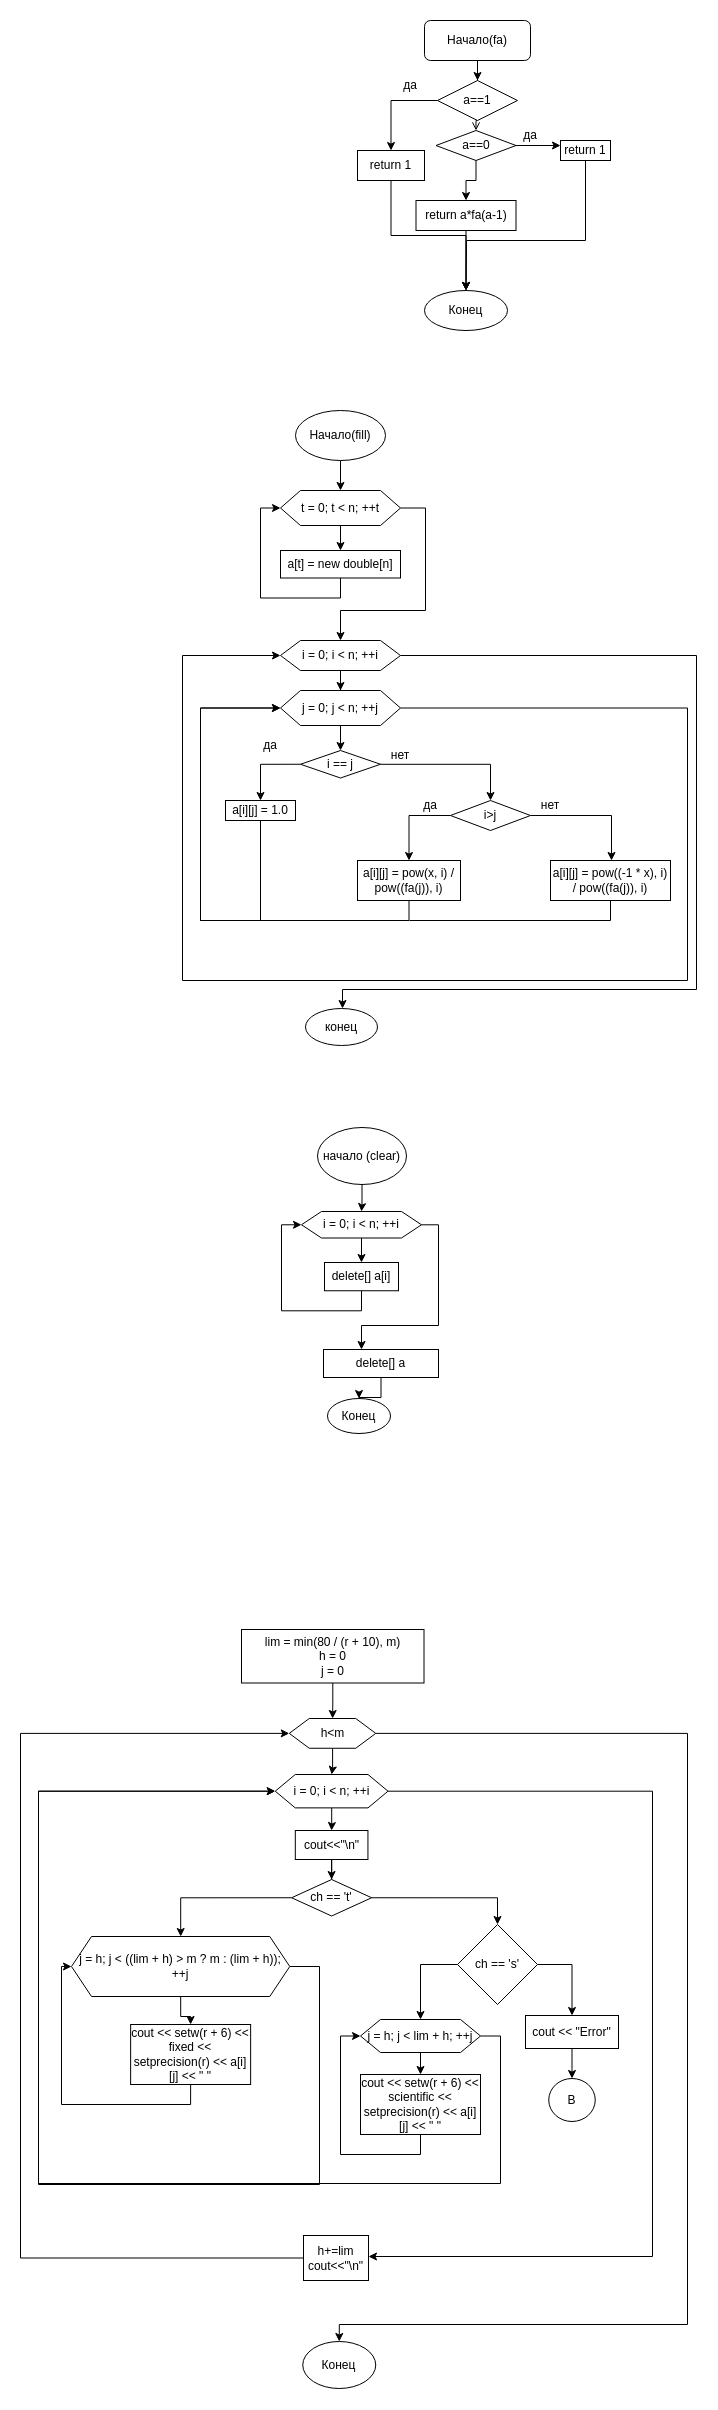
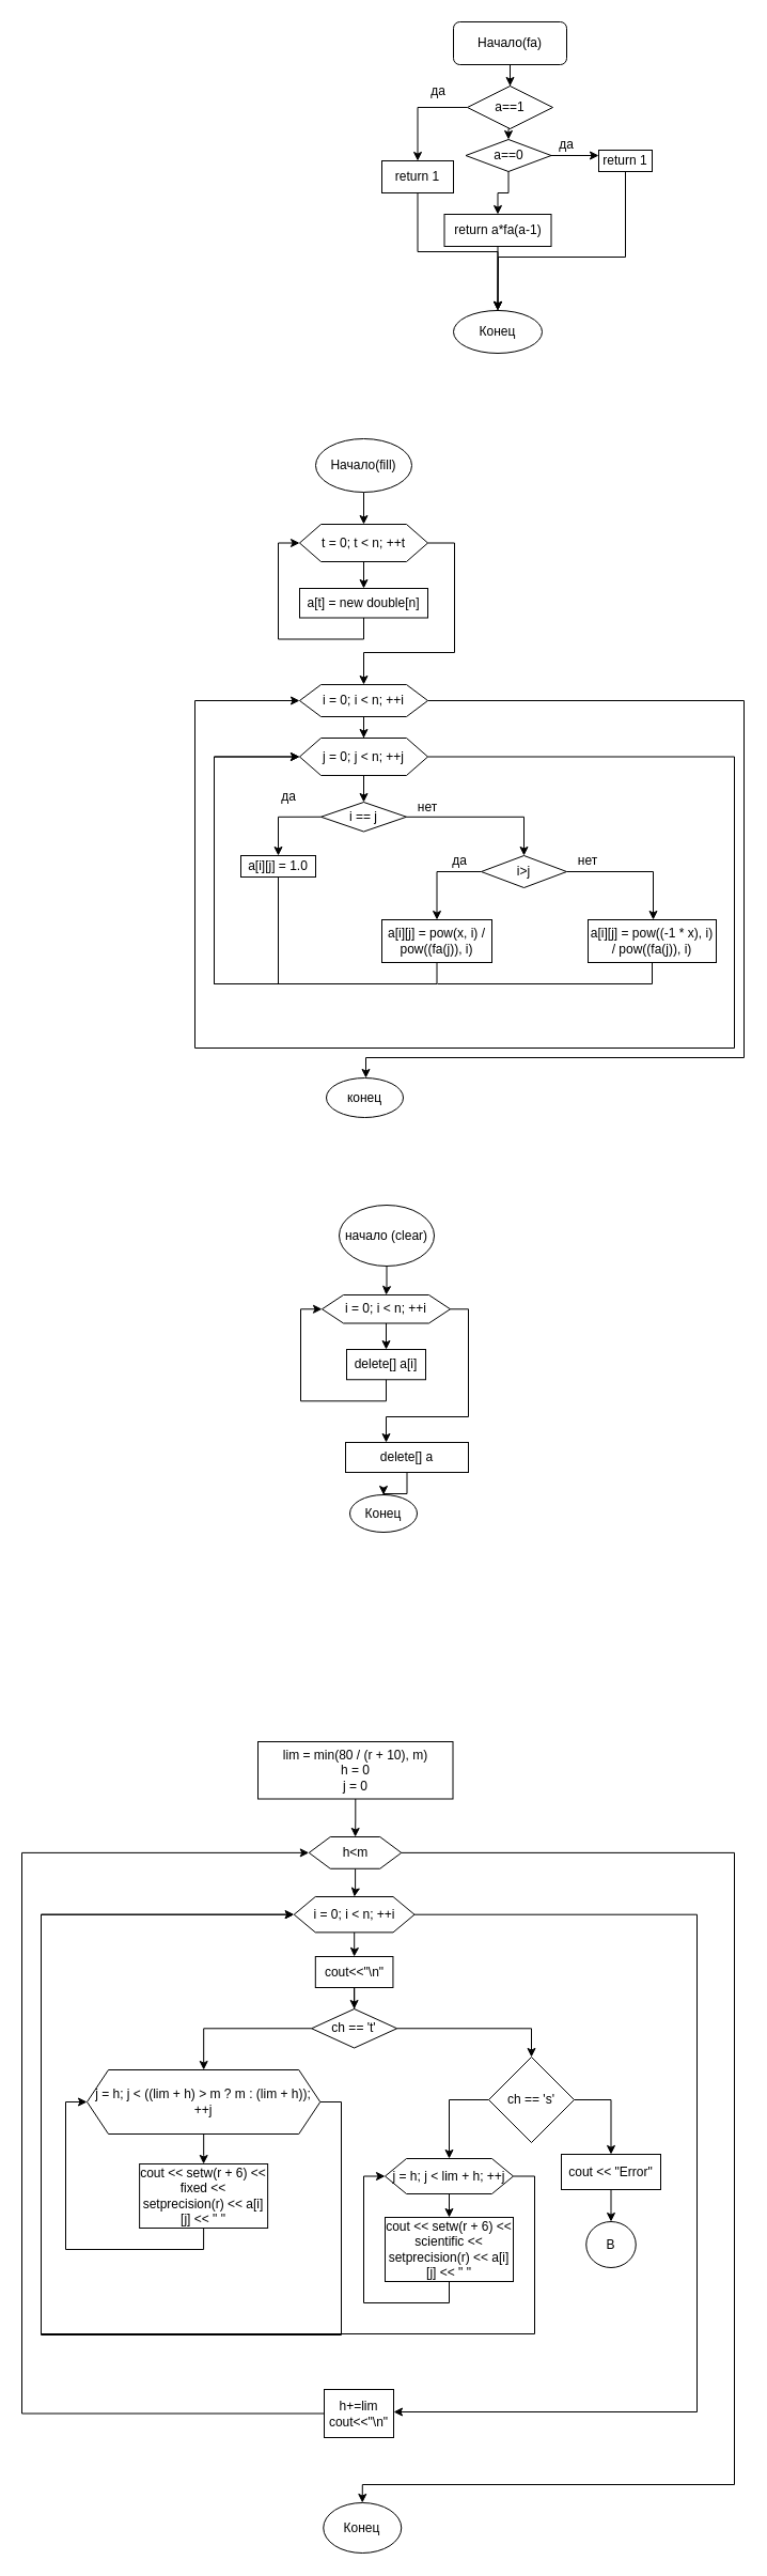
- <mxCell id="5" style="edgeStyle=orthogonalEdgeStyle;rounded=0;orthogonalLoop=1;jettySize=auto;html=1;exitX=0.5;exitY=1;exitDx=0;exitDy=0;entryX=0.5;entryY=0;entryDx=0;entryDy=0;endArrow=open;" edge="1" parent="1" source="6" target="38"><mxGeometry relative="1" as="geometry" /></mxCell>
+ <mxCell id="5" style="edgeStyle=orthogonalEdgeStyle;rounded=0;orthogonalLoop=1;jettySize=auto;html=1;exitX=0.5;exitY=1;exitDx=0;exitDy=0;entryX=0.5;entryY=0;entryDx=0;entryDy=0;" edge="1" parent="1" source="6" target="38"><mxGeometry relative="1" as="geometry" /></mxCell>
- <mxCell id="74" value="j = h; j &amp;lt; ((lim + h) &amp;gt; m ? m : (lim + h)); ++j" style="shape=hexagon;perimeter=hexagonPerimeter2;whiteSpace=wrap;html=1;fixedSize=1;" vertex="1" parent="1"><mxGeometry x="71" y="1936" width="218.25" height="60" as="geometry" /></mxCell>
+ <mxCell id="74" value="j = h; j &amp;lt; ((lim + h) &amp;gt; m ? m : (lim + h)); ++j" style="shape=hexagon;perimeter=hexagonPerimeter2;whiteSpace=wrap;html=1;fixedSize=1;" vertex="1" parent="1"><mxGeometry x="81" y="1936" width="218.25" height="60" as="geometry" /></mxCell>
